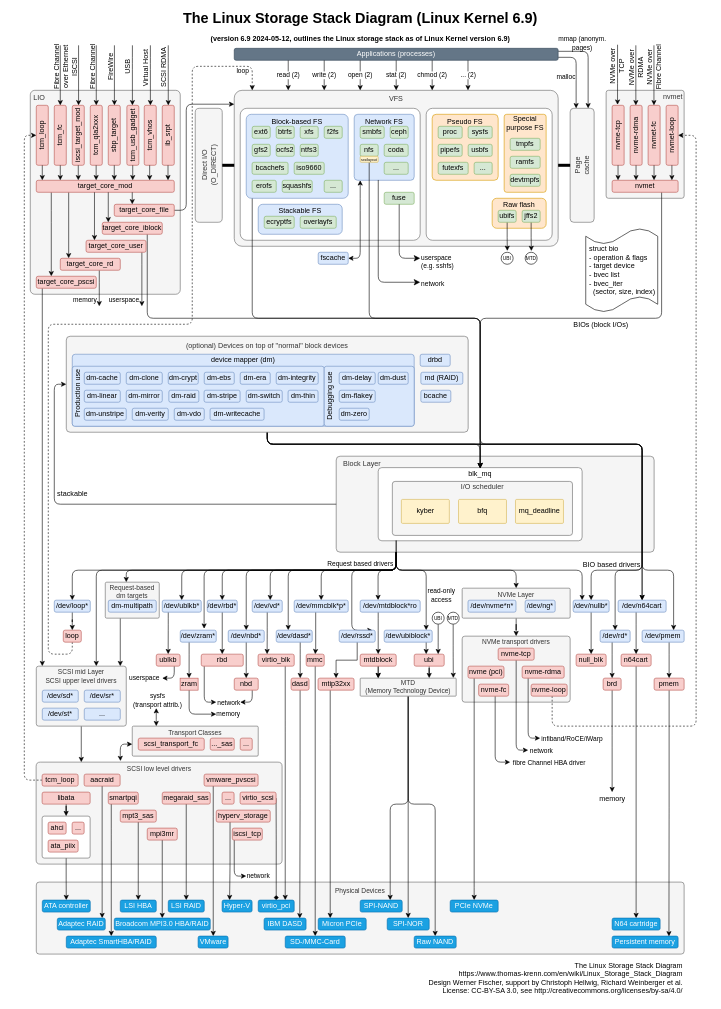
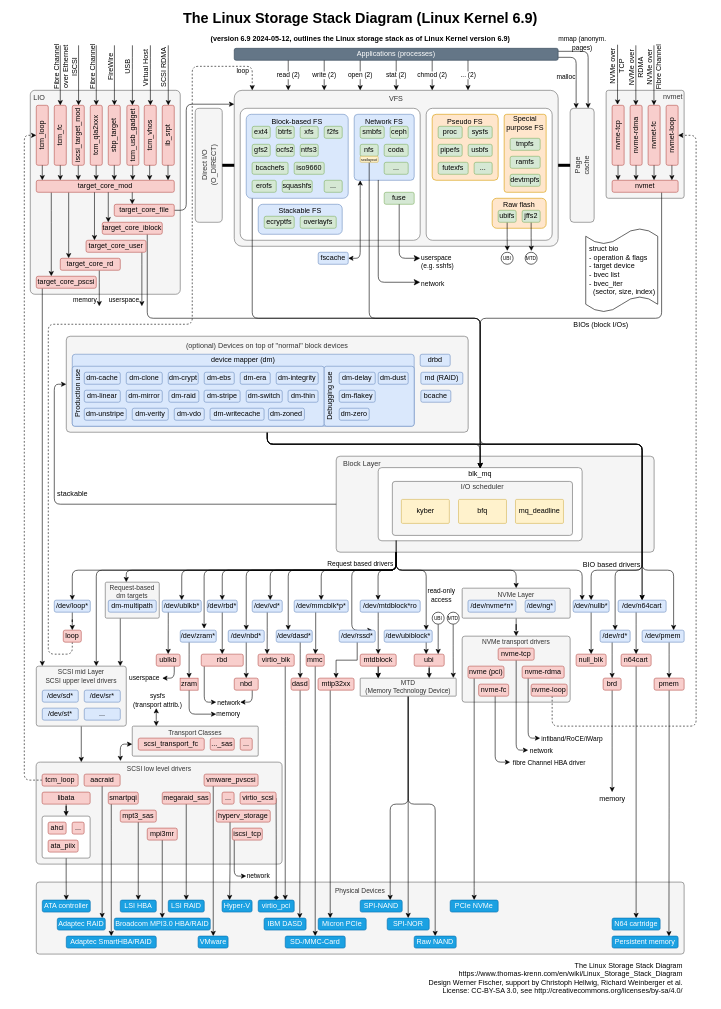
- <mxCell id="37" value="ext6" style="rounded=1;whiteSpace=wrap;html=1;fillColor=#d5e8d4;strokeColor=#82b366;" parent="1" vertex="1"><mxGeometry x="420" y="210" width="30" height="20" as="geometry" /></mxCell>
+ <mxCell id="37" value="ext4" style="rounded=1;whiteSpace=wrap;html=1;fillColor=#d5e8d4;strokeColor=#82b366;" parent="1" vertex="1"><mxGeometry x="420" y="210" width="30" height="20" as="geometry" /></mxCell>
+ <mxCell id="332" value="dm-zoned" style="rounded=1;whiteSpace=wrap;html=1;fillColor=#dae8fc;strokeColor=#6c8ebf;container=0;" parent="1" vertex="1"><mxGeometry x="447" y="680" width="60" height="20" as="geometry" /></mxCell>
